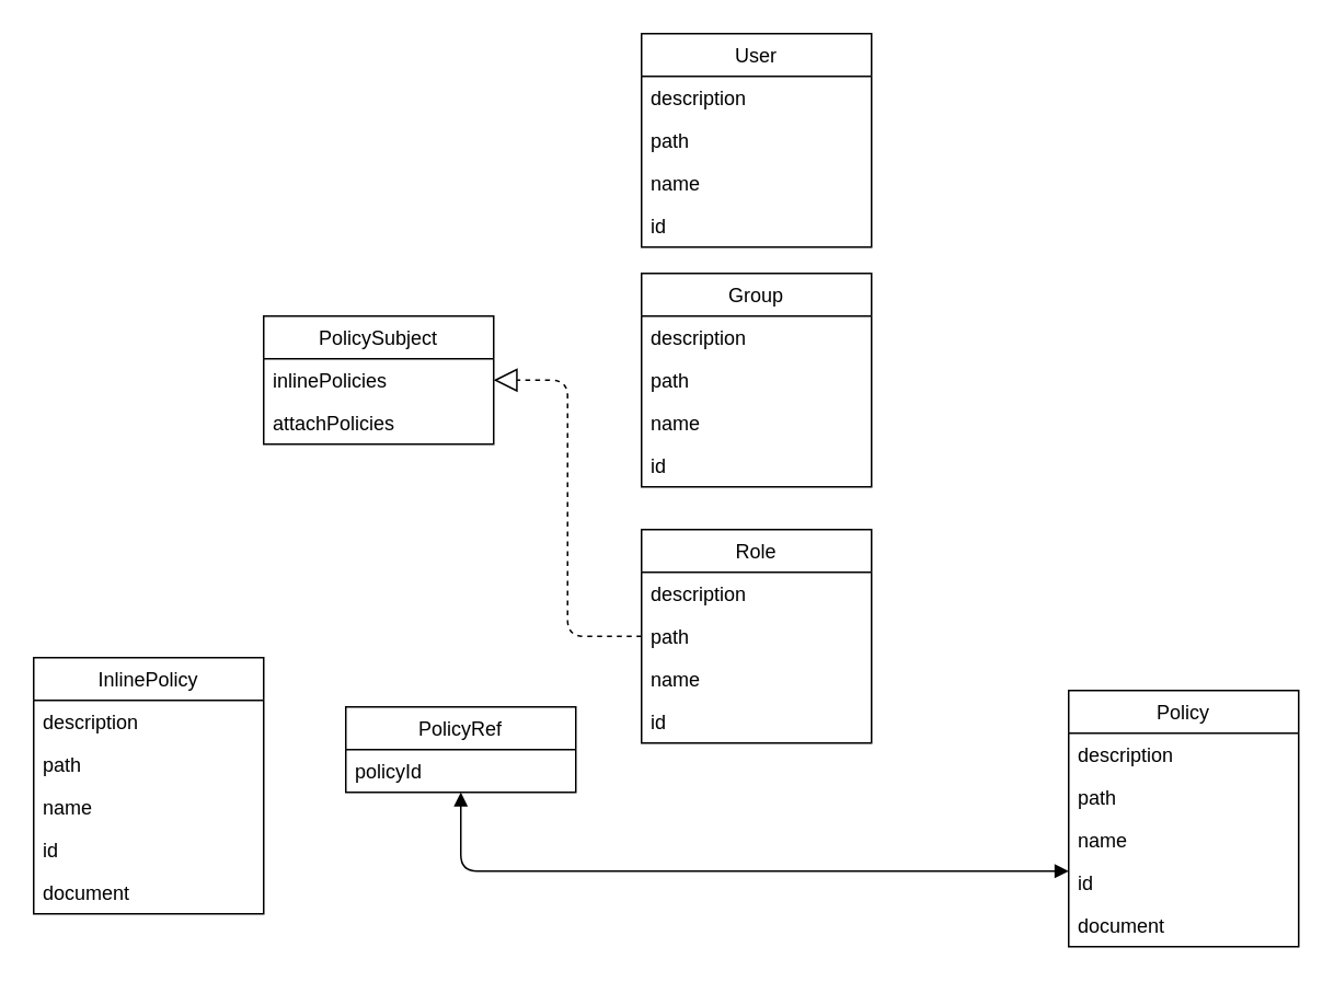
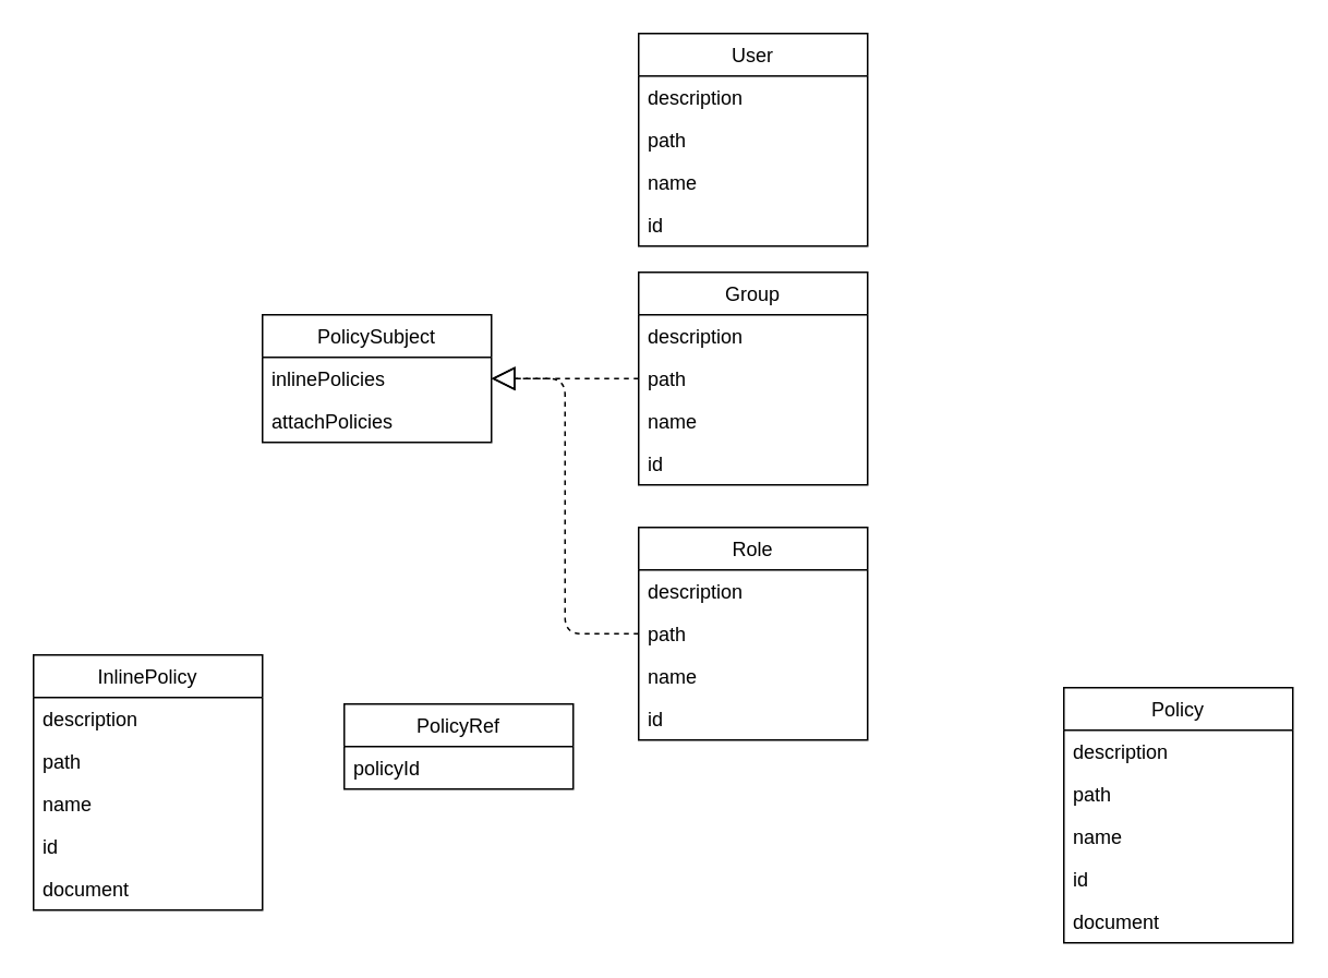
+ <mxCell id="3" value="" style="endArrow=block;dashed=1;endFill=0;endSize=12;html=1;entryX=1;entryY=0.5;entryDx=0;entryDy=0;edgeStyle=orthogonalEdgeStyle;" edge="1" parent="1" source="4" target="20"><mxGeometry width="160" relative="1" as="geometry"><mxPoint x="470" y="370" as="sourcePoint" /><mxPoint x="350" y="260" as="targetPoint" /></mxGeometry></mxCell>
- <mxCell id="30" value="" style="endArrow=block;startArrow=block;endFill=1;startFill=1;html=1;edgeStyle=orthogonalEdgeStyle;" edge="1" parent="1" source="28" target="31"><mxGeometry width="160" relative="1" as="geometry"><mxPoint x="280" y="540" as="sourcePoint" /><mxPoint x="440" y="540" as="targetPoint" /><Array as="points"><mxPoint x="280" y="530" /></Array></mxGeometry></mxCell>
